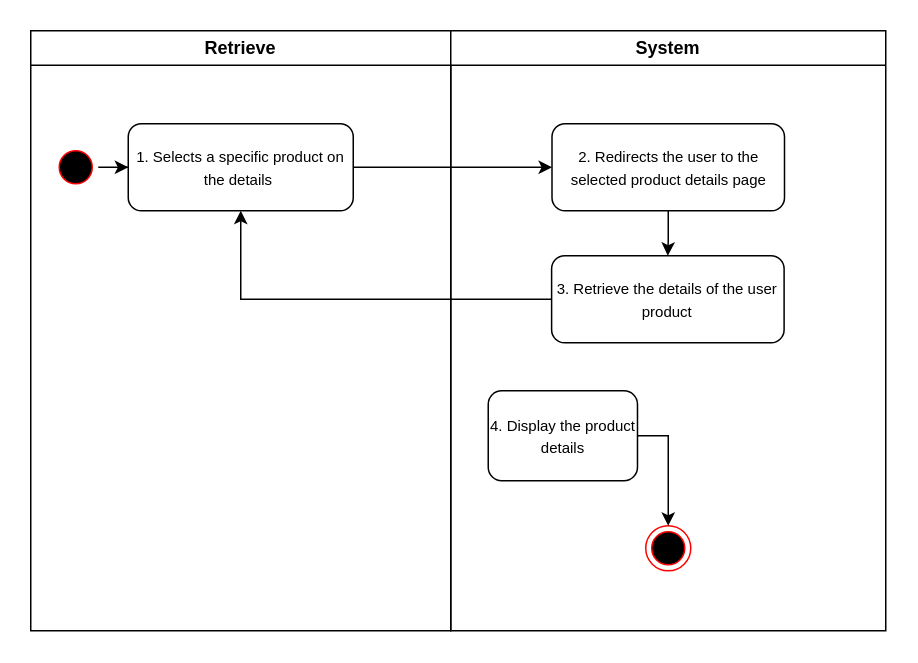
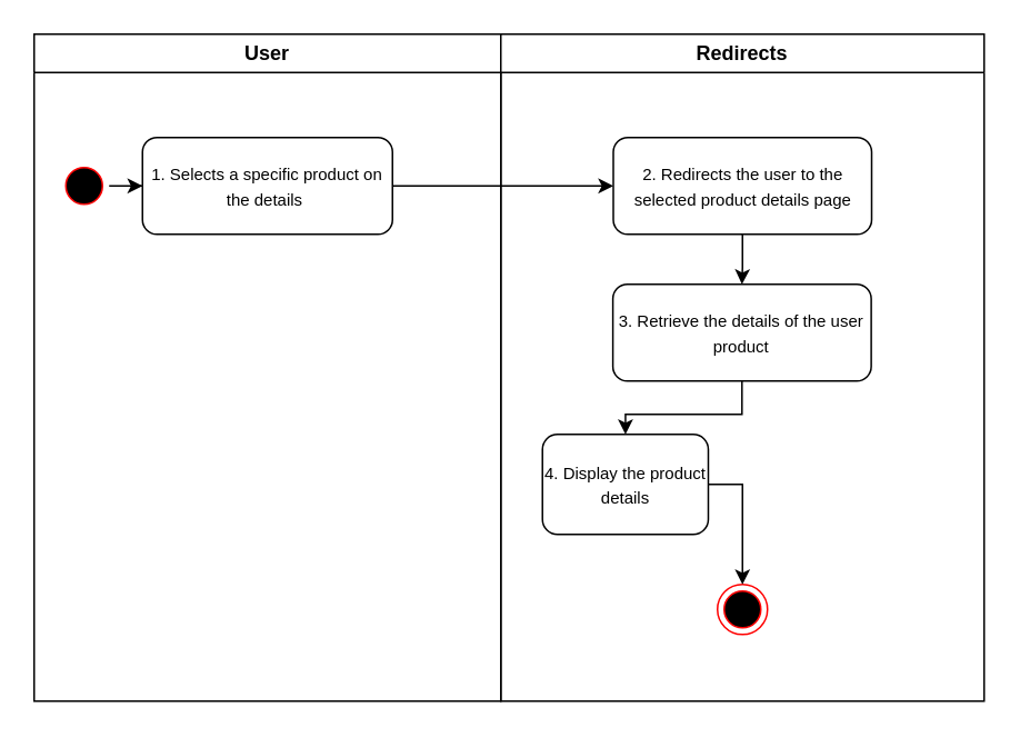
- <mxCell id="2" value="Retrieve" style="swimlane;whiteSpace=wrap;labelBackgroundColor=none;" parent="1" vertex="1"><mxGeometry x="20" y="20" width="280" height="400" as="geometry" /></mxCell>
+ <mxCell id="2" value="User" style="swimlane;whiteSpace=wrap;labelBackgroundColor=none;" parent="1" vertex="1"><mxGeometry x="20" y="20" width="280" height="400" as="geometry" /></mxCell>
- <mxCell id="6" value="System" style="swimlane;whiteSpace=wrap" parent="1" vertex="1"><mxGeometry x="300" y="20" width="290" height="400" as="geometry" /></mxCell>
+ <mxCell id="6" value="Redirects" style="swimlane;whiteSpace=wrap" parent="1" vertex="1"><mxGeometry x="300" y="20" width="290" height="400" as="geometry" /></mxCell>
- <mxCell id="12" style="edgeStyle=orthogonalEdgeStyle;rounded=0;orthogonalLoop=1;jettySize=auto;html=1;" parent="6" source="13" target="5" edge="1"><mxGeometry relative="1" as="geometry"><mxPoint x="144.8" y="230" as="targetPoint" /></mxGeometry></mxCell>
+ <mxCell id="12" style="edgeStyle=orthogonalEdgeStyle;rounded=0;orthogonalLoop=1;jettySize=auto;html=1;" parent="6" source="13" target="7" edge="1"><mxGeometry relative="1" as="geometry"><mxPoint x="144.8" y="230" as="targetPoint" /></mxGeometry></mxCell>
